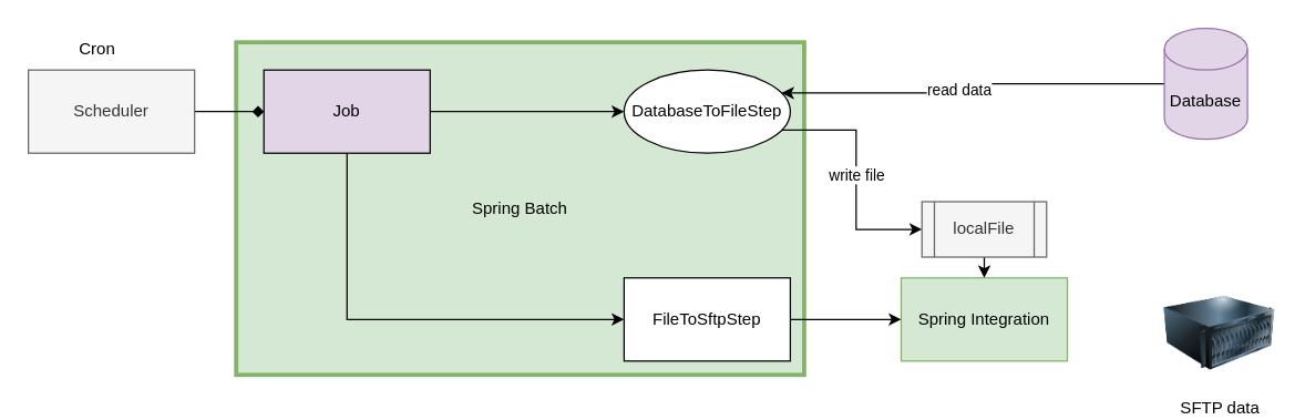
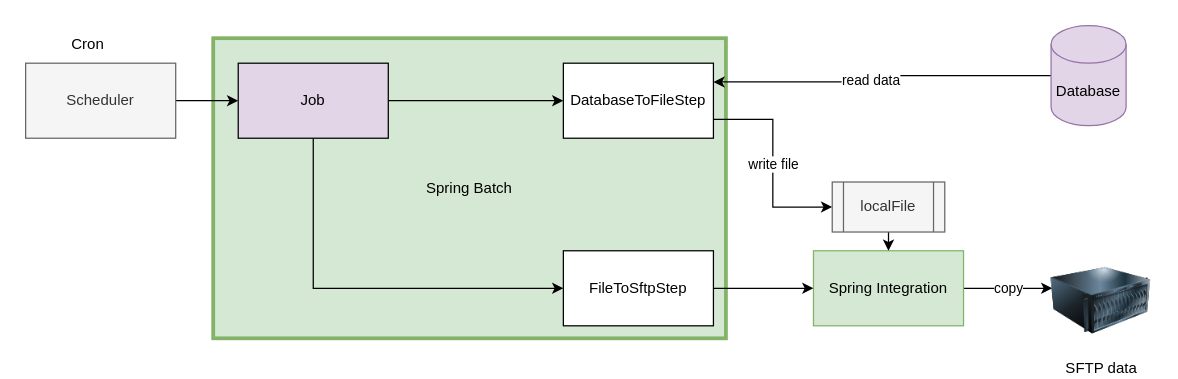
- <mxCell id="3" style="edgeStyle=orthogonalEdgeStyle;rounded=0;orthogonalLoop=1;jettySize=auto;html=1;entryX=0;entryY=0.5;entryDx=0;entryDy=0;endArrow=diamond;" edge="1" parent="1" source="4" target="9"><mxGeometry relative="1" as="geometry" /></mxCell>
+ <mxCell id="3" style="edgeStyle=orthogonalEdgeStyle;rounded=0;orthogonalLoop=1;jettySize=auto;html=1;entryX=0;entryY=0.5;entryDx=0;entryDy=0;" edge="1" parent="1" source="4" target="9"><mxGeometry relative="1" as="geometry" /></mxCell>
- <mxCell id="11" value="DatabaseToFileStep" style="ellipse;whiteSpace=wrap;html=1;" vertex="1" parent="1"><mxGeometry x="450" y="50" width="120" height="60" as="geometry" /></mxCell>
+ <mxCell id="11" value="DatabaseToFileStep" style="rounded=0;whiteSpace=wrap;html=1;" vertex="1" parent="1"><mxGeometry x="450" y="50" width="120" height="60" as="geometry" /></mxCell>
+ <mxCell id="5" value="copy" style="edgeStyle=orthogonalEdgeStyle;rounded=0;orthogonalLoop=1;jettySize=auto;html=1;entryX=0.013;entryY=0.375;entryDx=0;entryDy=0;entryPerimeter=0;" edge="1" parent="1" source="6" target="20"><mxGeometry relative="1" as="geometry" /></mxCell>
